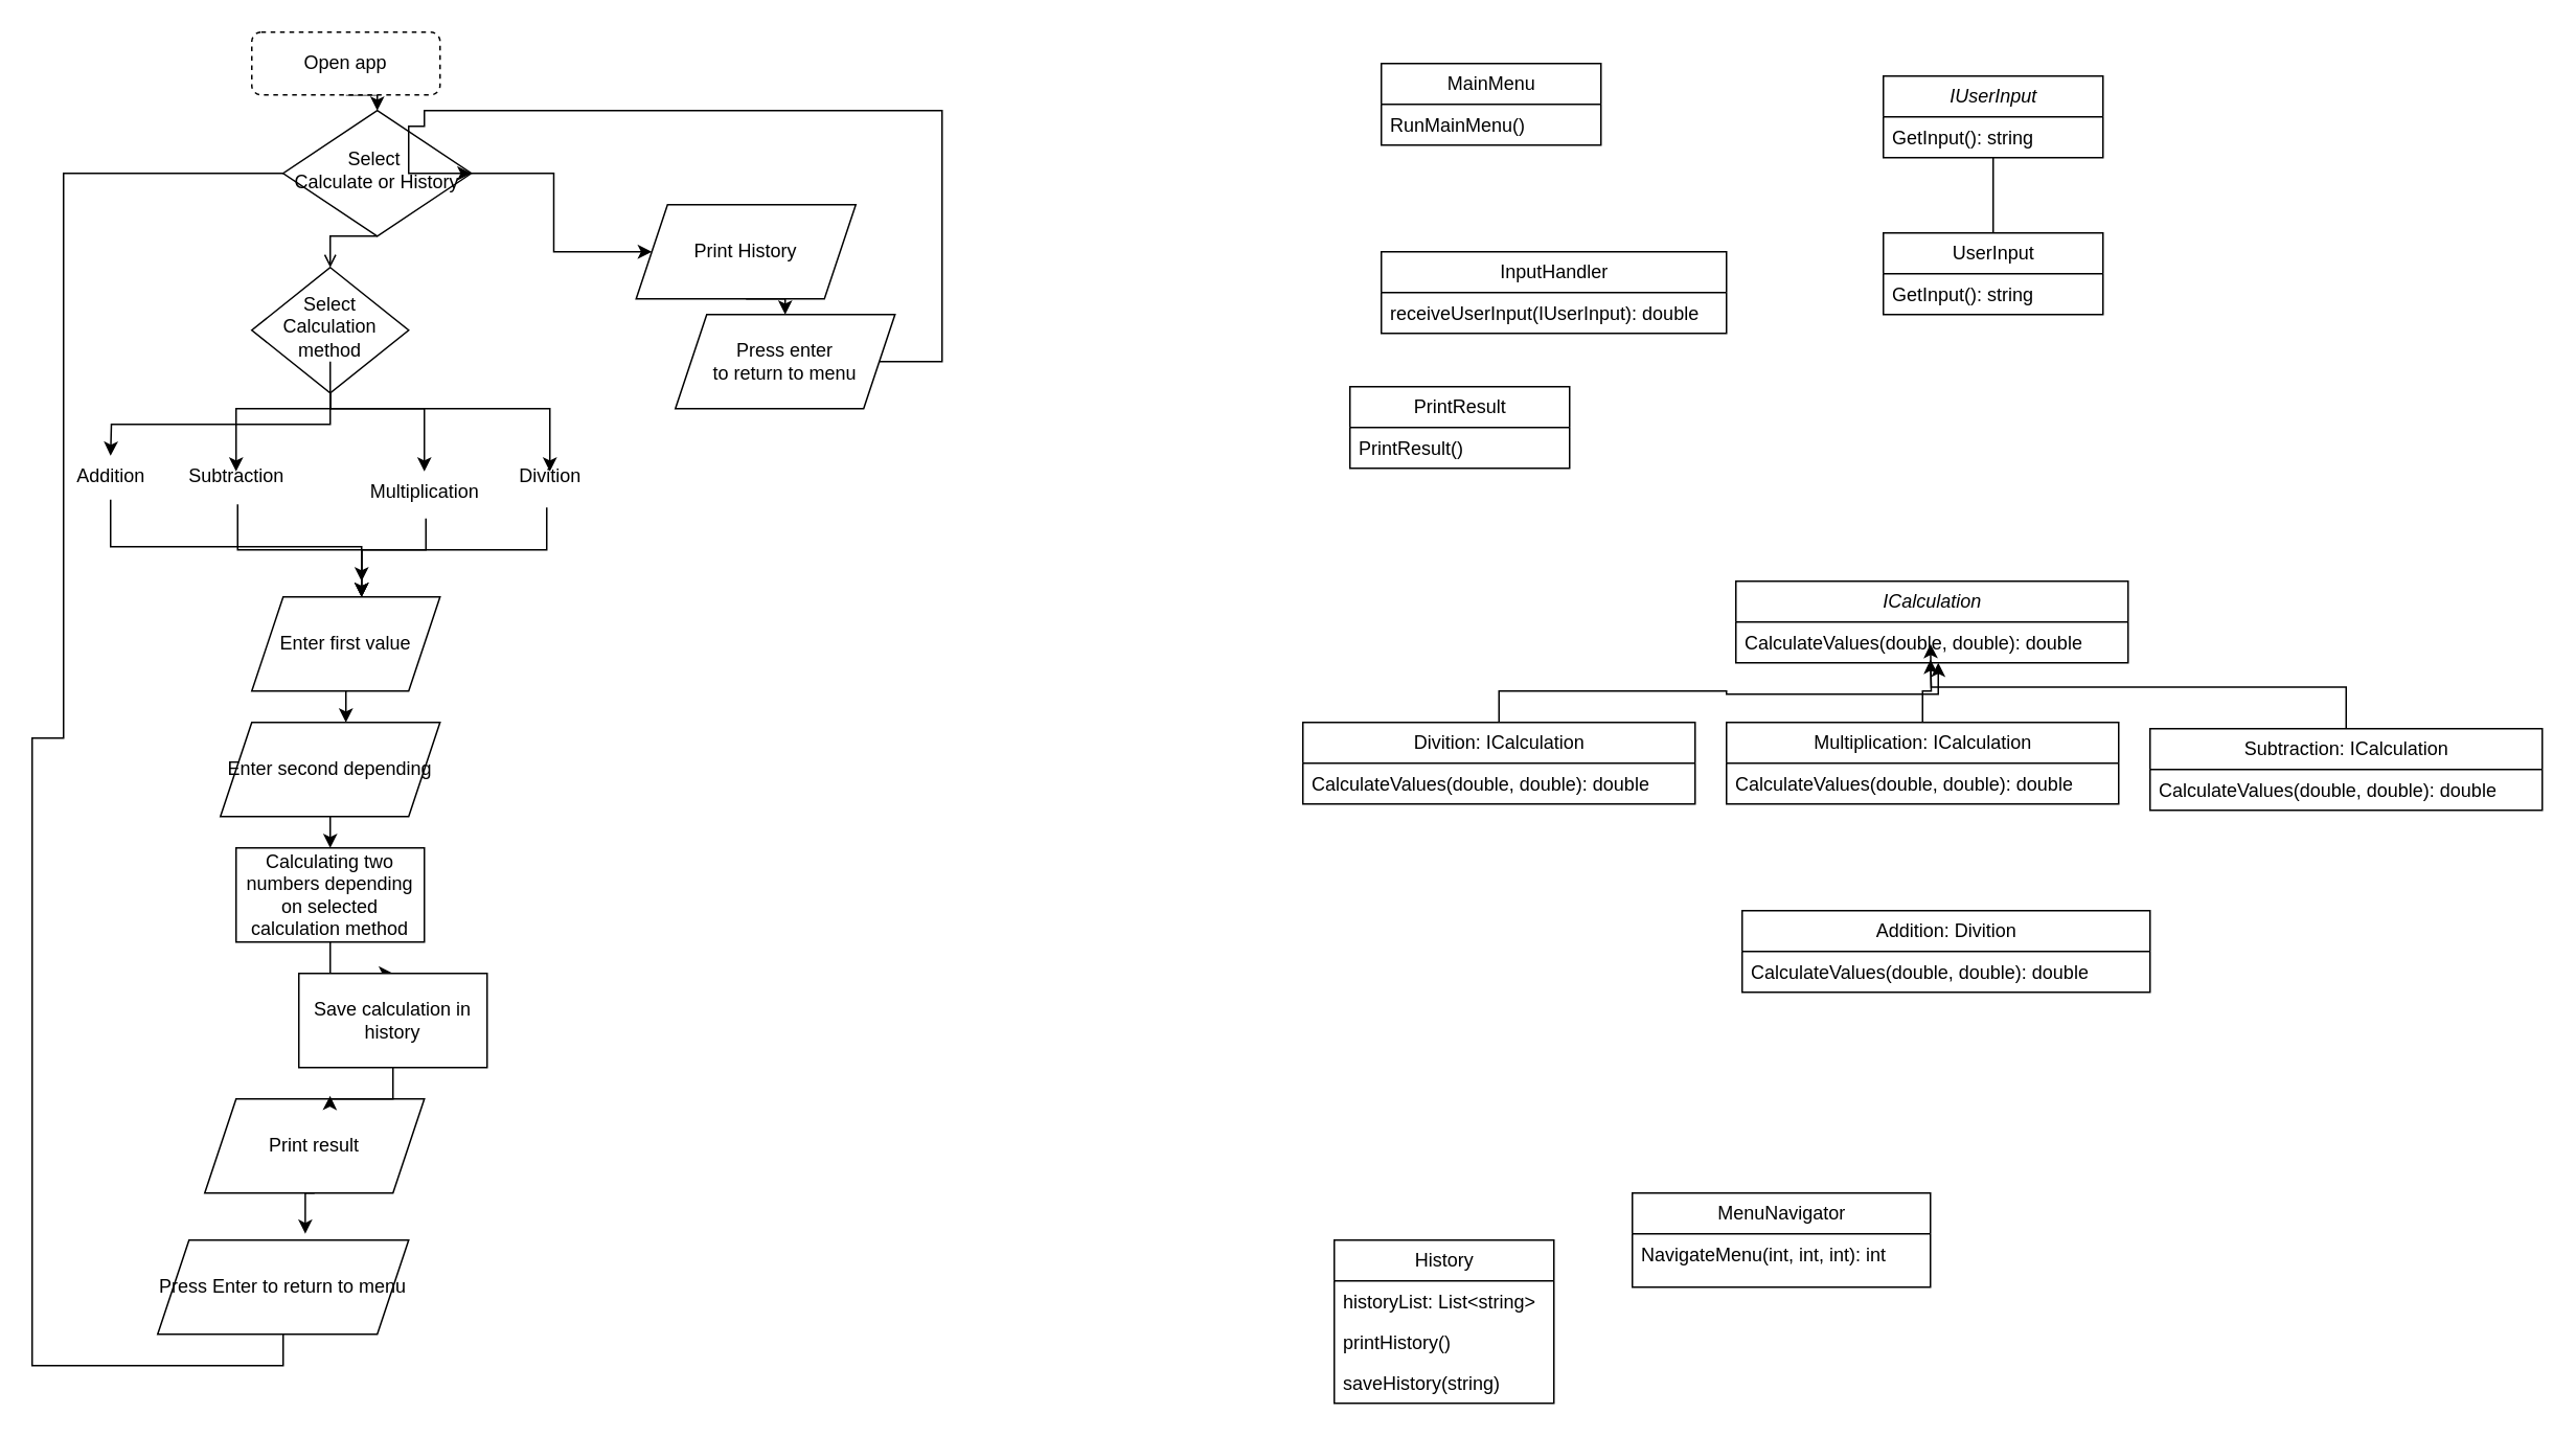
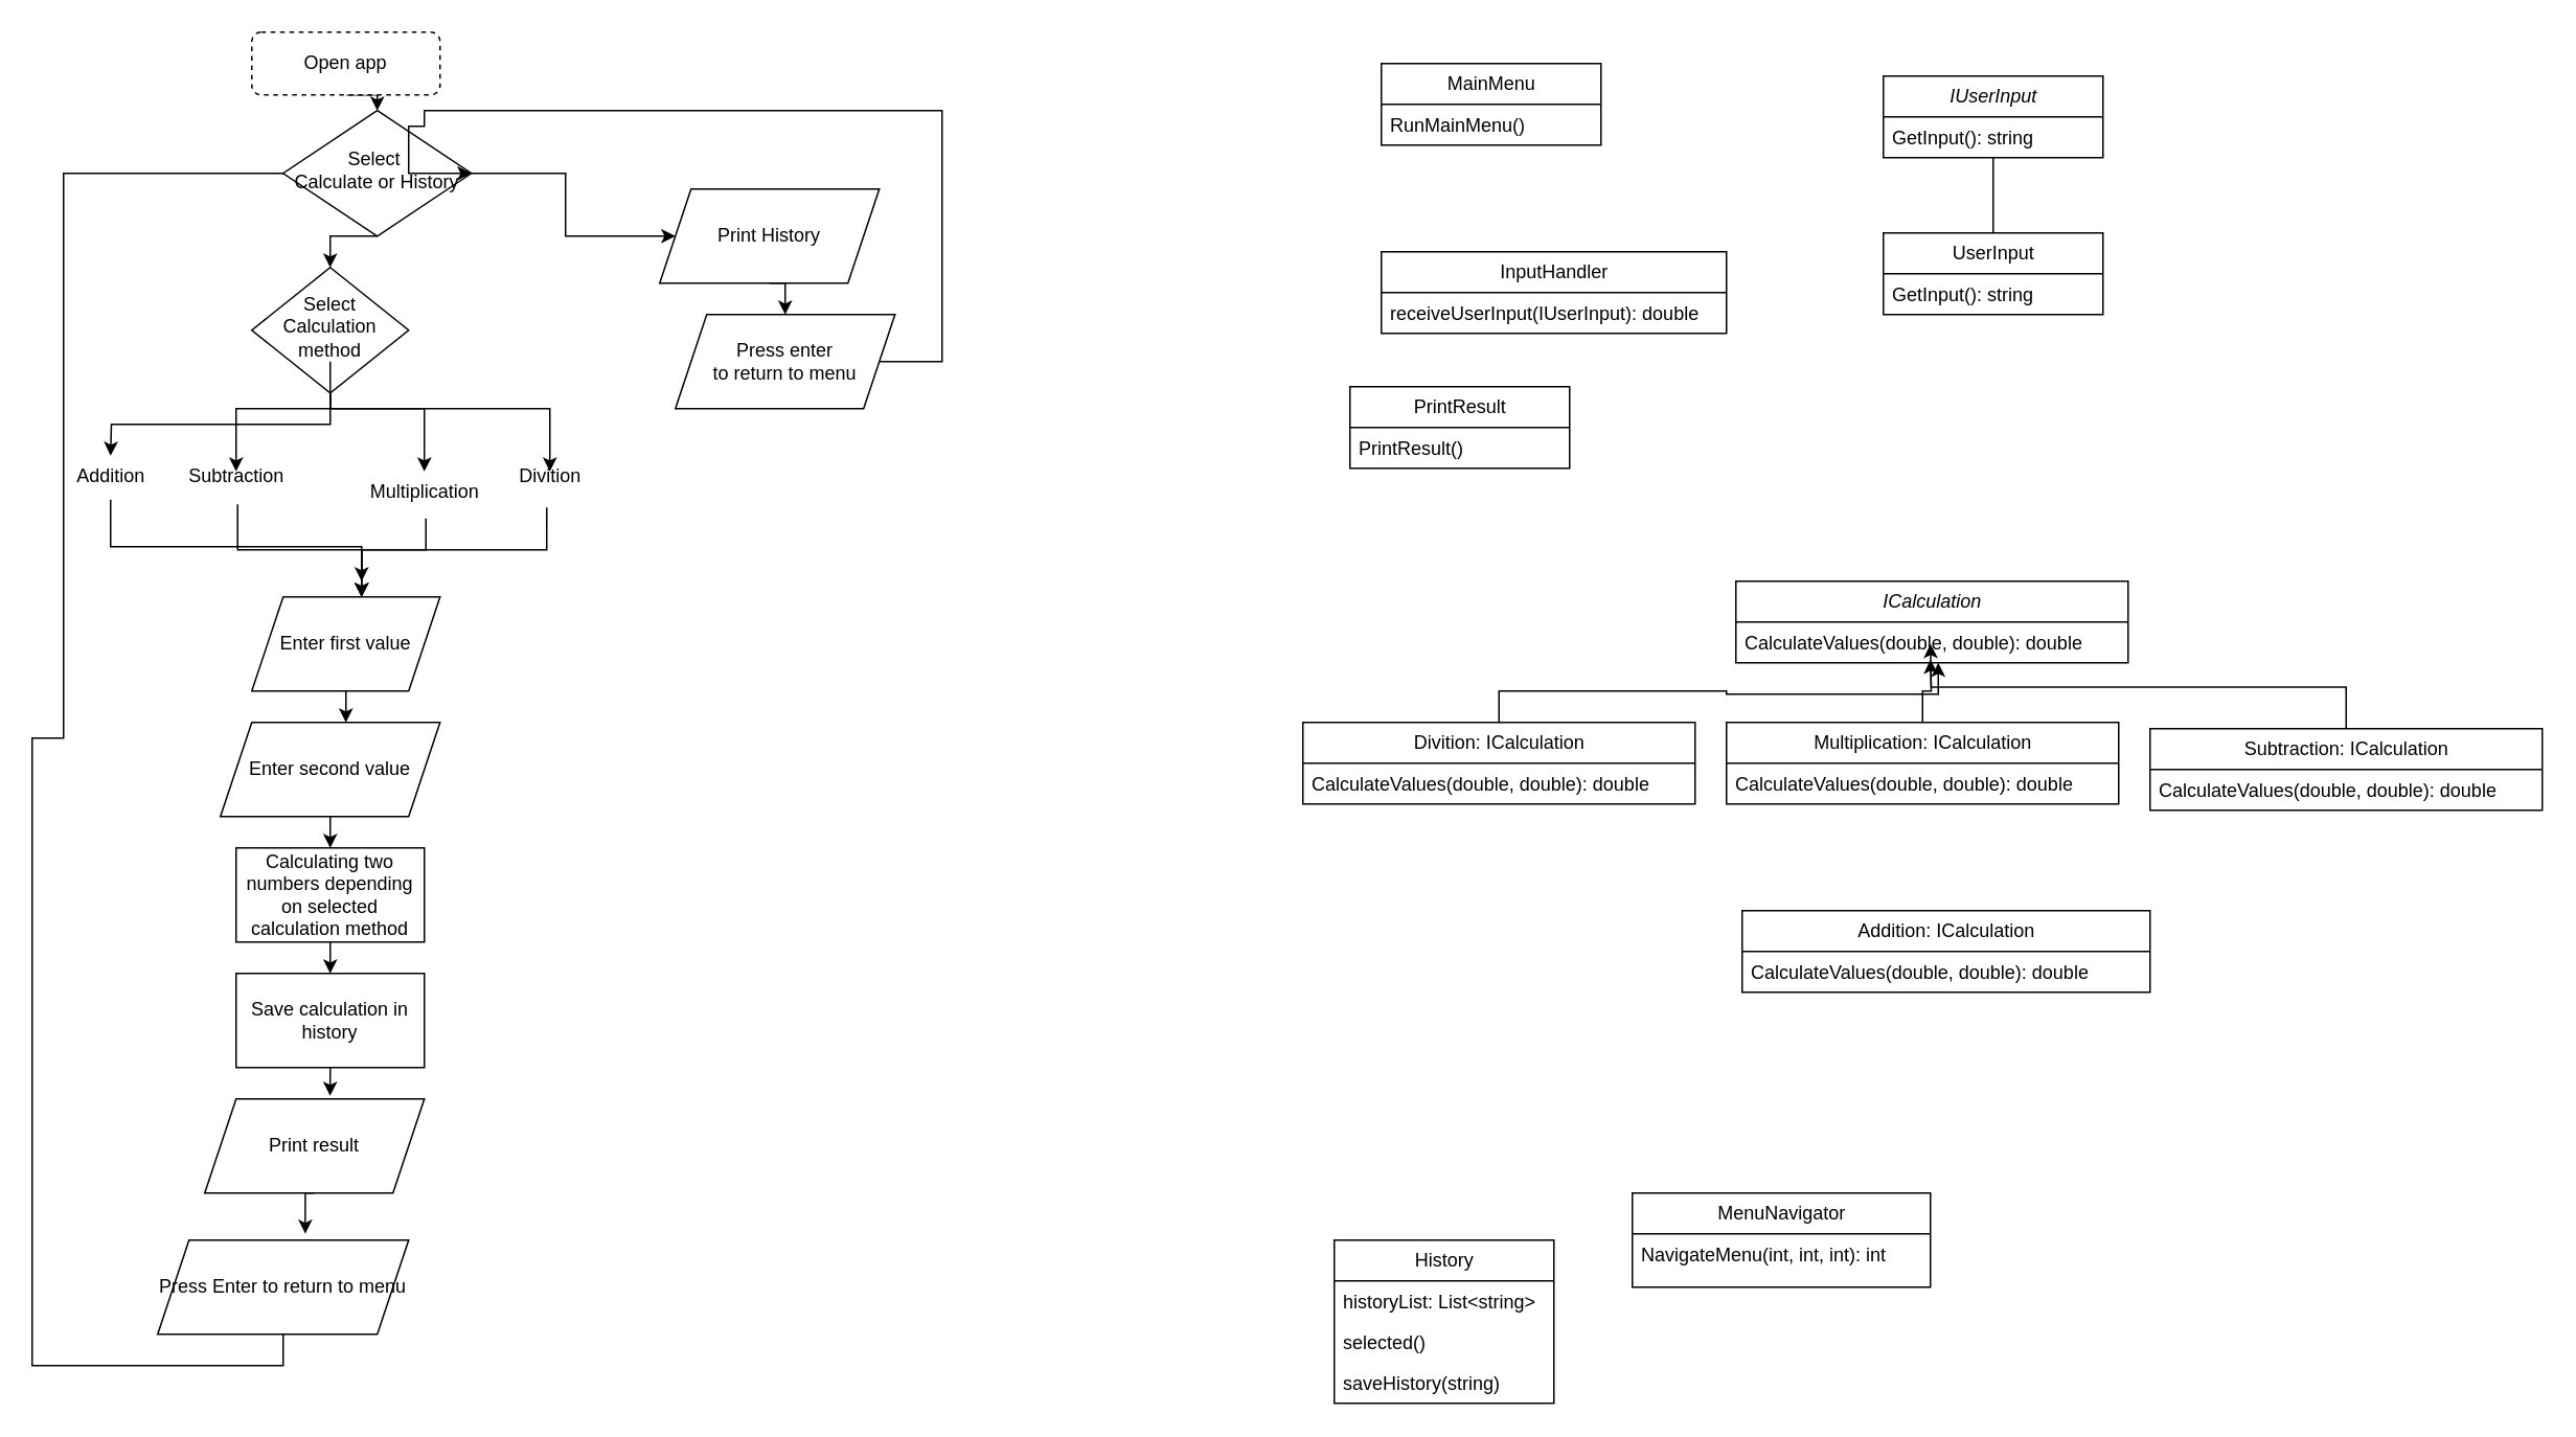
- <mxCell id="33" value="Print History" style="shape=parallelogram;perimeter=parallelogramPerimeter;whiteSpace=wrap;html=1;fixedSize=1;" vertex="1" parent="1"><mxGeometry x="405" y="130" width="140" height="60" as="geometry" /></mxCell>
+ <mxCell id="33" value="Print History" style="shape=parallelogram;perimeter=parallelogramPerimeter;whiteSpace=wrap;html=1;fixedSize=1;" vertex="1" parent="1"><mxGeometry x="420" y="120" width="140" height="60" as="geometry" /></mxCell>
- <mxCell id="30" style="edgeStyle=orthogonalEdgeStyle;rounded=0;orthogonalLoop=1;jettySize=auto;html=1;exitX=1;exitY=0.5;exitDx=0;exitDy=0;entryX=0.5;entryY=0;entryDx=0;entryDy=0;endArrow=open;" edge="1" parent="1" source="31" target="5"><mxGeometry relative="1" as="geometry" /></mxCell>
+ <mxCell id="30" style="edgeStyle=orthogonalEdgeStyle;rounded=0;orthogonalLoop=1;jettySize=auto;html=1;exitX=1;exitY=0.5;exitDx=0;exitDy=0;entryX=0.5;entryY=0;entryDx=0;entryDy=0;" edge="1" parent="1" source="31" target="5"><mxGeometry relative="1" as="geometry" /></mxCell>
- <mxCell id="20" value="&lt;div&gt;Enter second depending&lt;/div&gt;" style="shape=parallelogram;perimeter=parallelogramPerimeter;whiteSpace=wrap;html=1;fixedSize=1;" vertex="1" parent="1"><mxGeometry x="140" y="460" width="140" height="60" as="geometry" /></mxCell>
+ <mxCell id="20" value="&lt;div&gt;Enter second value&lt;/div&gt;" style="shape=parallelogram;perimeter=parallelogramPerimeter;whiteSpace=wrap;html=1;fixedSize=1;" vertex="1" parent="1"><mxGeometry x="140" y="460" width="140" height="60" as="geometry" /></mxCell>
- <mxCell id="43" value="Addition: Divition" style="swimlane;fontStyle=0;childLayout=stackLayout;horizontal=1;startSize=26;fillColor=none;horizontalStack=0;resizeParent=1;resizeParentMax=0;resizeLast=0;collapsible=1;marginBottom=0;html=1;" vertex="1" parent="1"><mxGeometry x="1110" y="580" width="260" height="52" as="geometry" /></mxCell>
+ <mxCell id="43" value="Addition: ICalculation" style="swimlane;fontStyle=0;childLayout=stackLayout;horizontal=1;startSize=26;fillColor=none;horizontalStack=0;resizeParent=1;resizeParentMax=0;resizeLast=0;collapsible=1;marginBottom=0;html=1;" vertex="1" parent="1"><mxGeometry x="1110" y="580" width="260" height="52" as="geometry" /></mxCell>
- <mxCell id="24" value="Save calculation in history" style="whiteSpace=wrap;html=1;" vertex="1" parent="1"><mxGeometry x="190" y="620" width="120" height="60" as="geometry" /></mxCell>
+ <mxCell id="24" value="Save calculation in history" style="whiteSpace=wrap;html=1;" vertex="1" parent="1"><mxGeometry x="150" y="620" width="120" height="60" as="geometry" /></mxCell>
- <mxCell id="39" value="printHistory()" style="text;strokeColor=none;fillColor=none;align=left;verticalAlign=top;spacingLeft=4;spacingRight=4;overflow=hidden;rotatable=0;points=[[0,0.5],[1,0.5]];portConstraint=eastwest;whiteSpace=wrap;html=1;" vertex="1" parent="37"><mxGeometry y="52" width="140" height="26" as="geometry" /></mxCell>
+ <mxCell id="39" value="selected()" style="text;strokeColor=none;fillColor=none;align=left;verticalAlign=top;spacingLeft=4;spacingRight=4;overflow=hidden;rotatable=0;points=[[0,0.5],[1,0.5]];portConstraint=eastwest;whiteSpace=wrap;html=1;" vertex="1" parent="37"><mxGeometry y="52" width="140" height="26" as="geometry" /></mxCell>
